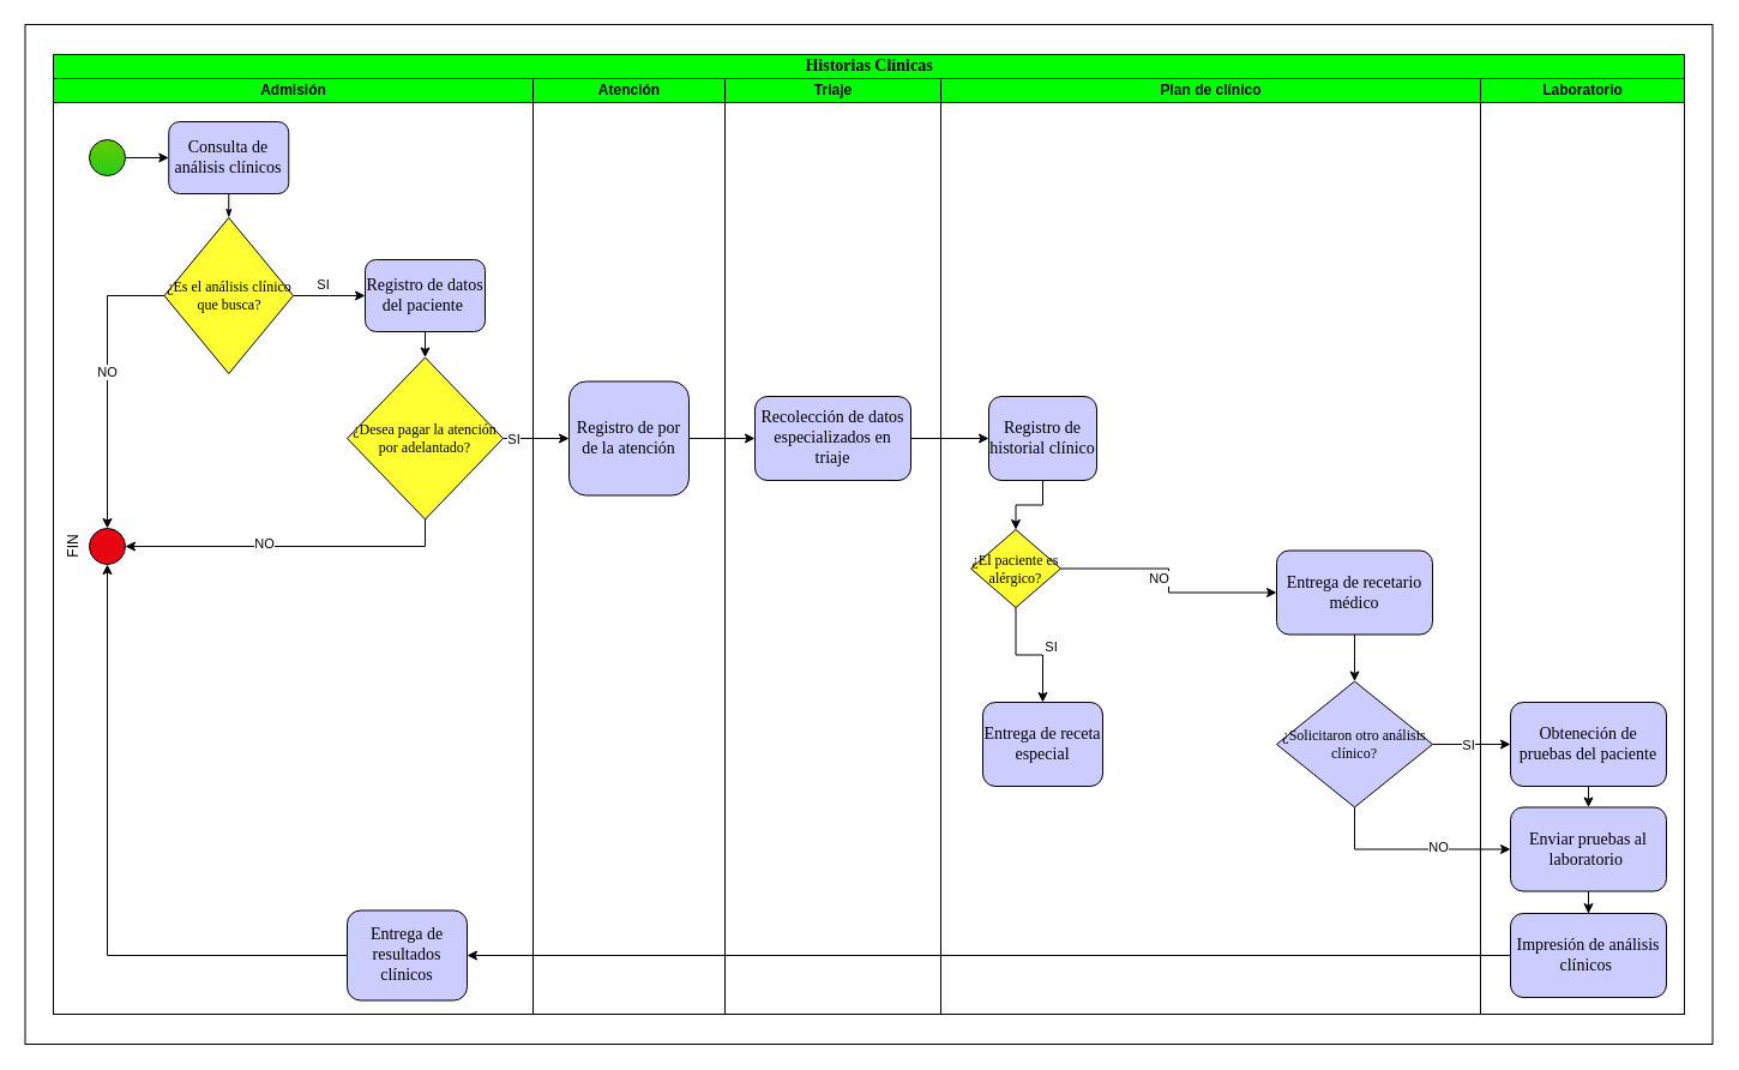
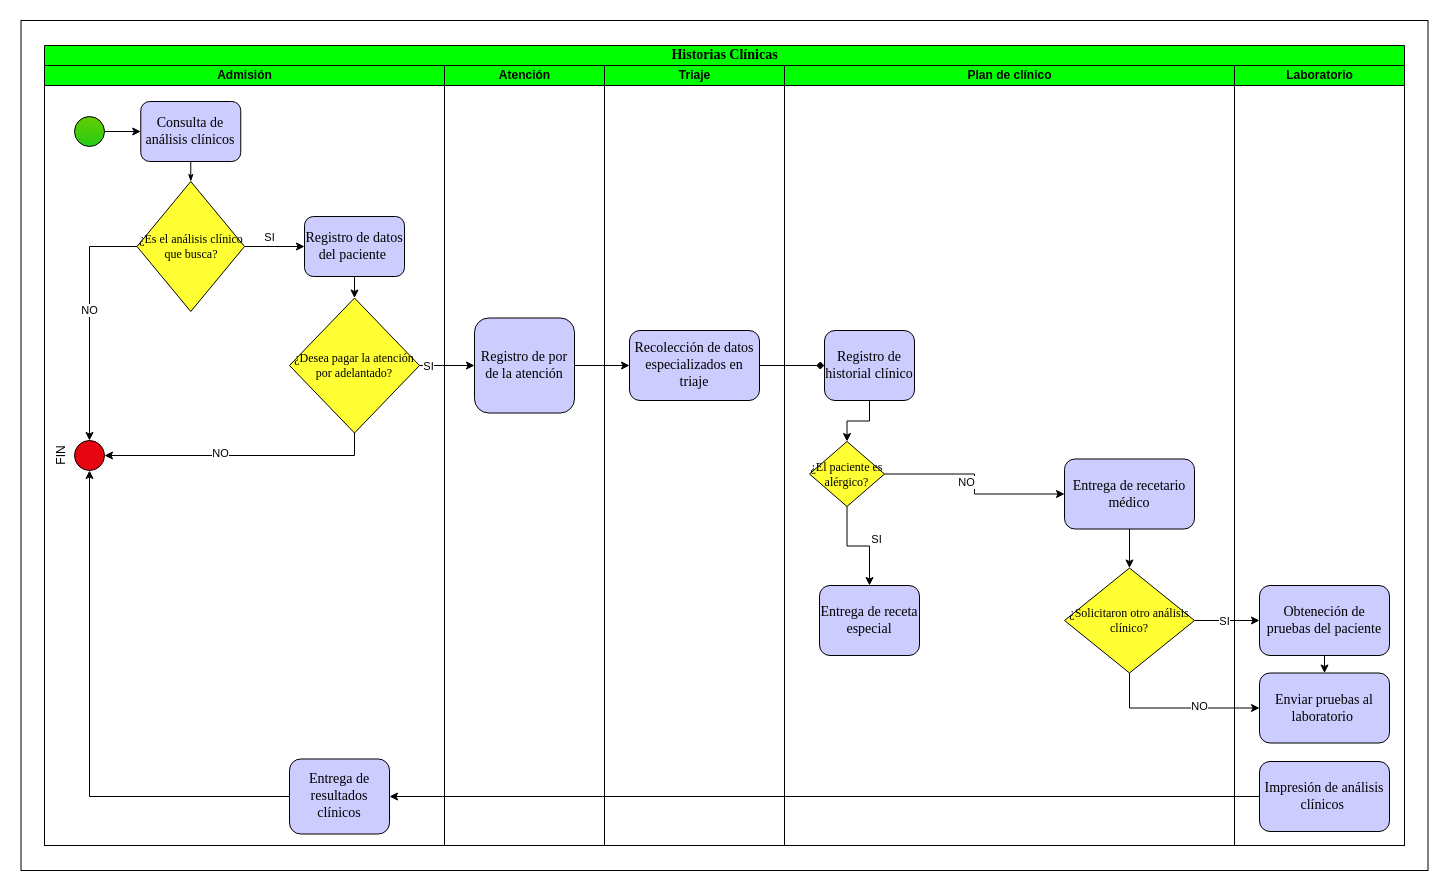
- <mxCell id="49" style="edgeStyle=orthogonalEdgeStyle;rounded=0;orthogonalLoop=1;jettySize=auto;html=1;entryX=0;entryY=0.5;entryDx=0;entryDy=0;" edge="1" parent="4" source="27" target="33"><mxGeometry relative="1" as="geometry" /></mxCell>
+ <mxCell id="49" style="edgeStyle=orthogonalEdgeStyle;rounded=0;orthogonalLoop=1;jettySize=auto;html=1;entryX=0;entryY=0.5;entryDx=0;entryDy=0;endArrow=diamond;" edge="1" parent="4" source="27" target="33"><mxGeometry relative="1" as="geometry" /></mxCell>
- <mxCell id="30" value="&lt;span style=&quot;font-size: 12px;&quot;&gt;¿Solicitaron otro análisis clínico?&lt;/span&gt;" style="rhombus;whiteSpace=wrap;html=1;rounded=0;shadow=0;labelBackgroundColor=none;strokeWidth=1;fontFamily=Verdana;fontSize=8;align=center;fillColor=#ccccff;" vertex="1" parent="28"><mxGeometry x="280" y="502.5" width="130" height="105" as="geometry" /></mxCell>
+ <mxCell id="30" value="&lt;span style=&quot;font-size: 12px;&quot;&gt;¿Solicitaron otro análisis clínico?&lt;/span&gt;" style="rhombus;whiteSpace=wrap;html=1;rounded=0;shadow=0;labelBackgroundColor=none;strokeWidth=1;fontFamily=Verdana;fontSize=8;align=center;fillColor=#ffff33;" vertex="1" parent="28"><mxGeometry x="280" y="502.5" width="130" height="105" as="geometry" /></mxCell>
- <mxCell id="42" style="edgeStyle=orthogonalEdgeStyle;rounded=0;orthogonalLoop=1;jettySize=auto;html=1;" edge="1" parent="40" source="43" target="45"><mxGeometry relative="1" as="geometry" /></mxCell>
